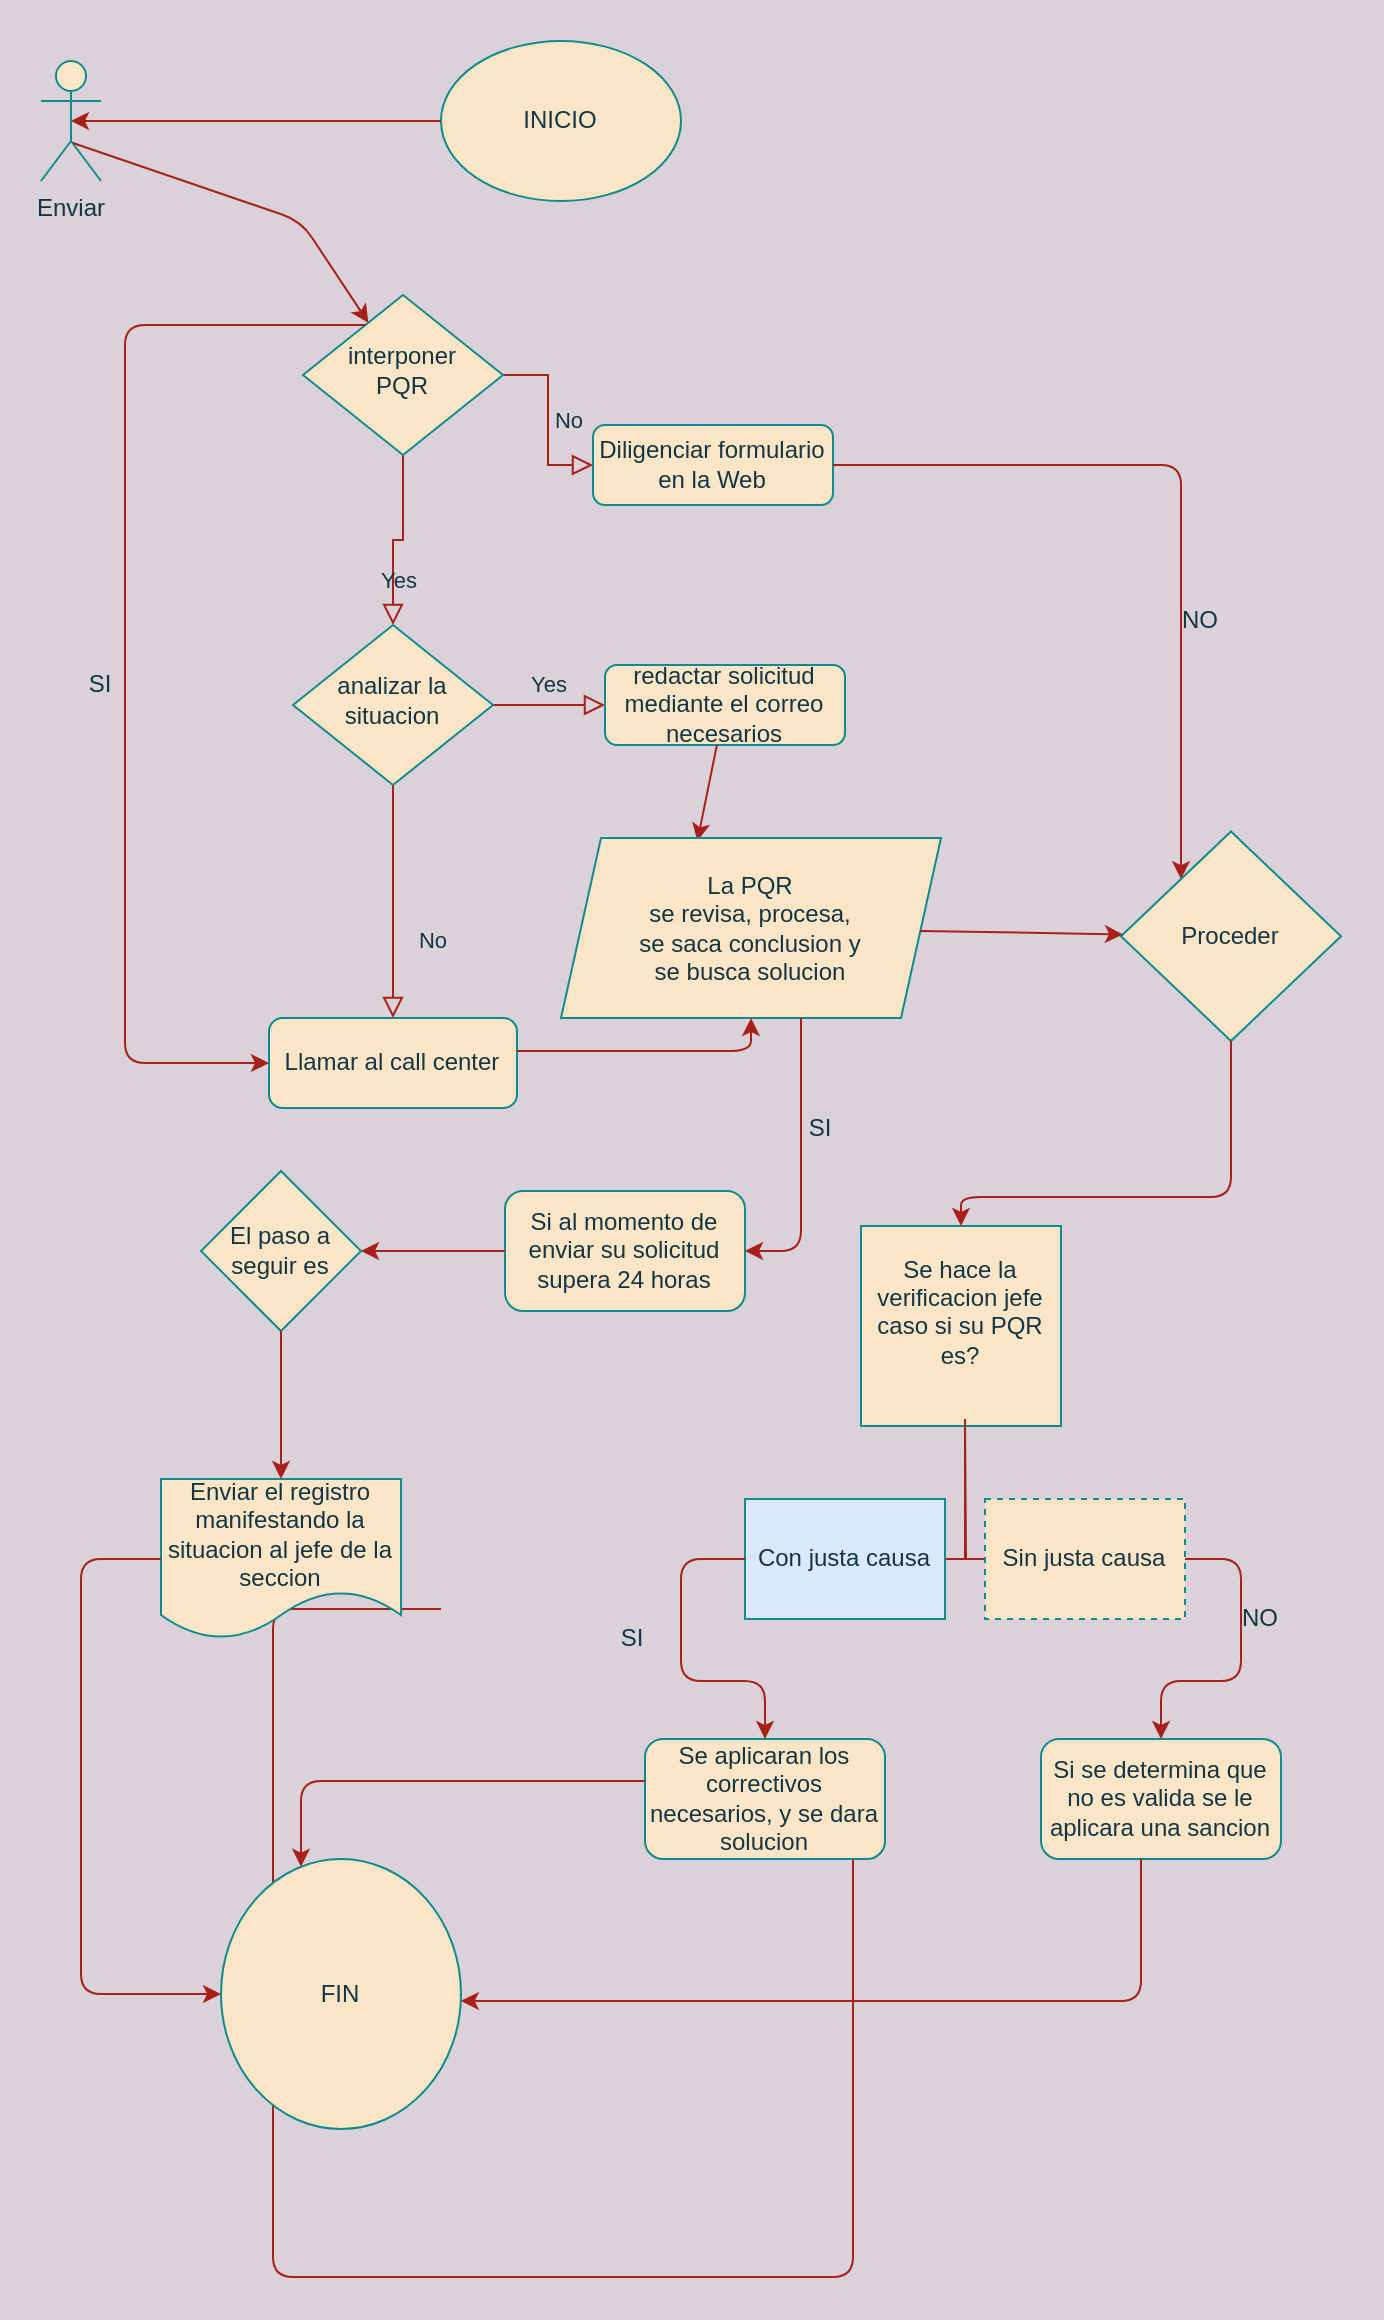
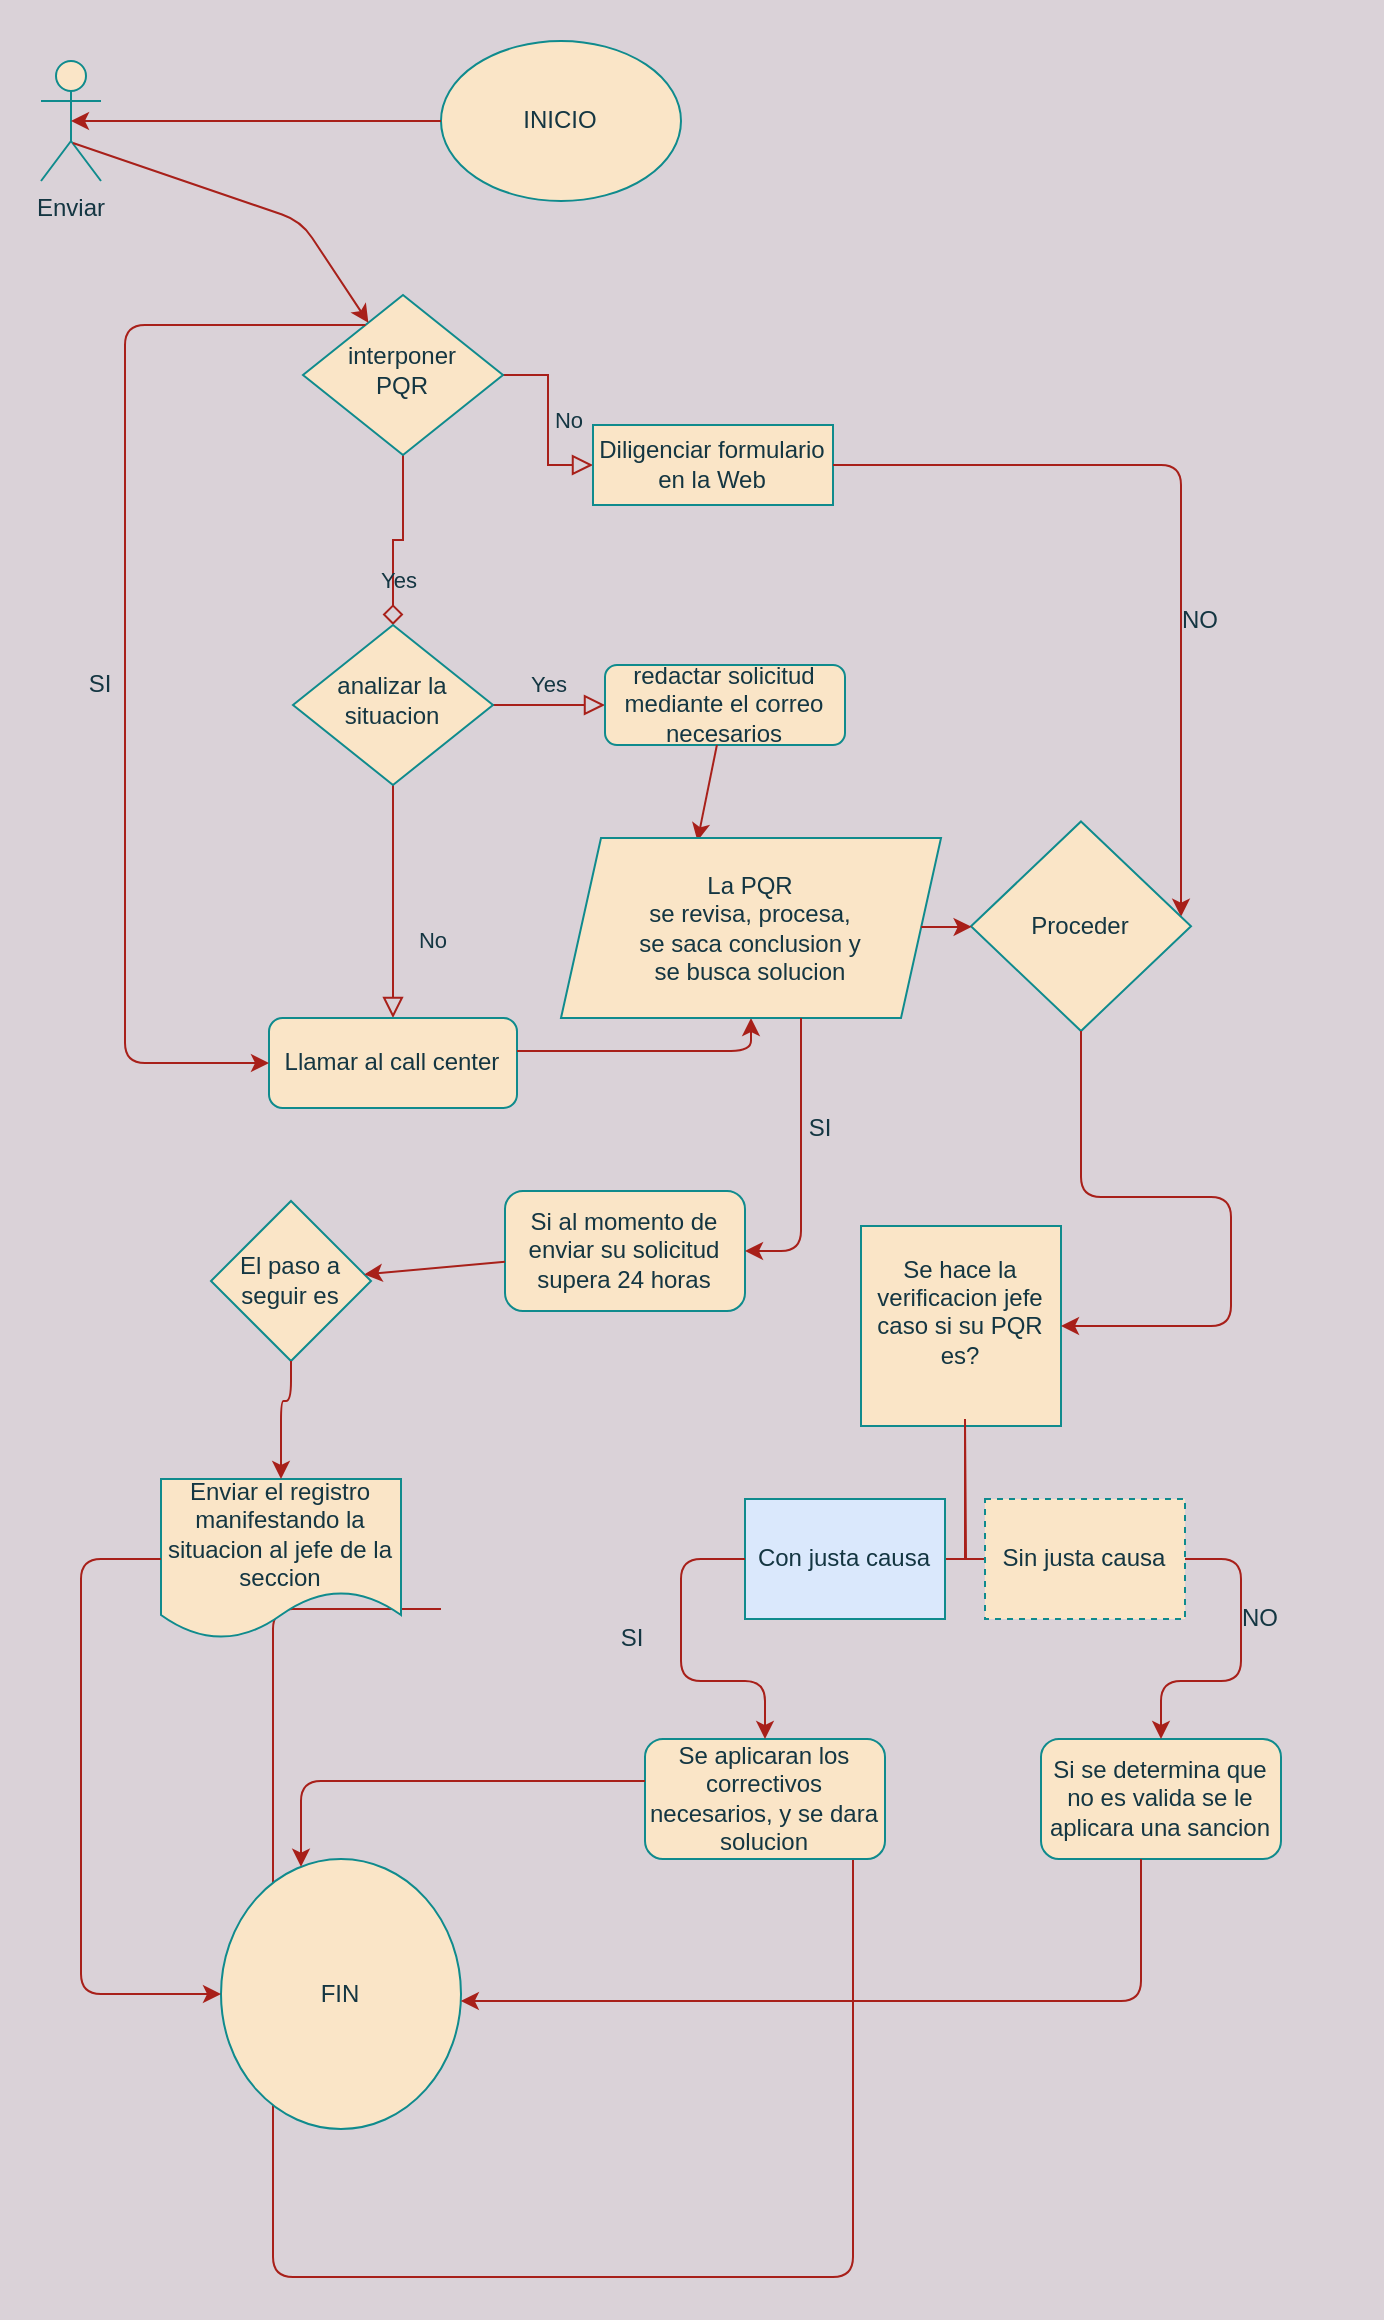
- <mxCell id="5" value="Diligenciar formulario en la Web" style="rounded=1;whiteSpace=wrap;html=1;fontSize=12;glass=0;strokeWidth=1;shadow=0;fillColor=#FAE5C7;strokeColor=#0F8B8D;fontColor=#143642;" parent="1" vertex="1"><mxGeometry x="296" y="212" width="120" height="40" as="geometry" /></mxCell>
+ <mxCell id="5" value="Diligenciar formulario en la Web" style="whiteSpace=wrap;html=1;fontSize=12;glass=0;strokeWidth=1;shadow=0;fillColor=#FAE5C7;strokeColor=#0F8B8D;fontColor=#143642;rounded=0;" parent="1" vertex="1"><mxGeometry x="296" y="212" width="120" height="40" as="geometry" /></mxCell>
- <mxCell id="2" value="Yes" style="rounded=0;html=1;jettySize=auto;orthogonalLoop=1;fontSize=11;endArrow=block;endFill=0;endSize=8;strokeWidth=1;shadow=0;labelBackgroundColor=none;edgeStyle=orthogonalEdgeStyle;strokeColor=#A8201A;fontColor=#143642;" parent="1" source="4" target="8" edge="1"><mxGeometry y="20" relative="1" as="geometry"><mxPoint as="offset" /></mxGeometry></mxCell>
+ <mxCell id="2" value="Yes" style="rounded=0;html=1;jettySize=auto;orthogonalLoop=1;fontSize=11;endArrow=diamond;endFill=0;endSize=8;strokeWidth=1;shadow=0;labelBackgroundColor=none;edgeStyle=orthogonalEdgeStyle;strokeColor=#A8201A;fontColor=#143642;" parent="1" source="4" target="8" edge="1"><mxGeometry y="20" relative="1" as="geometry"><mxPoint as="offset" /></mxGeometry></mxCell>
- <mxCell id="20" value="Proceder" style="rhombus;whiteSpace=wrap;html=1;fillColor=#FAE5C7;strokeColor=#0F8B8D;fontColor=#143642;" vertex="1" parent="1"><mxGeometry x="560" y="415.25" width="110" height="104.75" as="geometry" /></mxCell>
+ <mxCell id="20" value="Proceder" style="rhombus;whiteSpace=wrap;html=1;fillColor=#FAE5C7;strokeColor=#0F8B8D;fontColor=#143642;" vertex="1" parent="1"><mxGeometry x="485" y="410.25" width="110" height="104.75" as="geometry" /></mxCell>
- <mxCell id="34" value="El paso a seguir es" style="rhombus;whiteSpace=wrap;html=1;fillColor=#FAE5C7;strokeColor=#0F8B8D;fontColor=#143642;" vertex="1" parent="1"><mxGeometry x="100" y="585" width="80" height="80" as="geometry" /></mxCell>
+ <mxCell id="34" value="El paso a seguir es" style="rhombus;whiteSpace=wrap;html=1;fillColor=#FAE5C7;strokeColor=#0F8B8D;fontColor=#143642;" vertex="1" parent="1"><mxGeometry x="105" y="600" width="80" height="80" as="geometry" /></mxCell>
